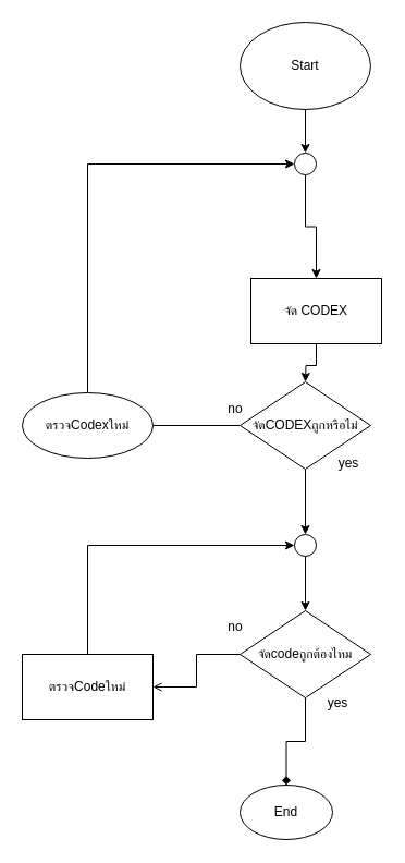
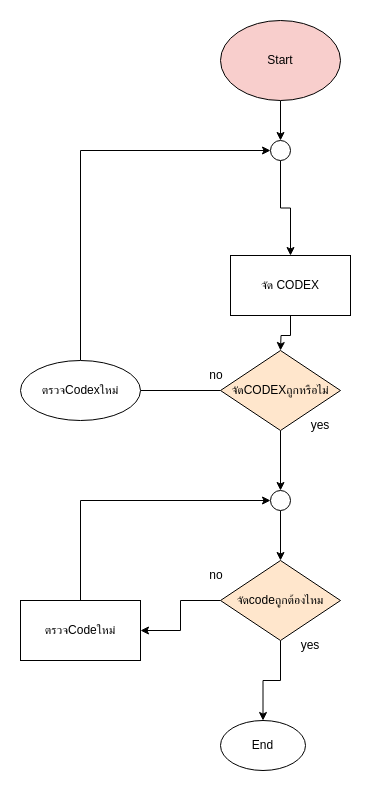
- <mxCell id="3" value="Start" style="ellipse;whiteSpace=wrap;html=1;" vertex="1" parent="1"><mxGeometry x="220" y="20" width="120" height="80" as="geometry" /></mxCell>
+ <mxCell id="3" value="Start" style="ellipse;whiteSpace=wrap;html=1;fillColor=#f8cecc;" vertex="1" parent="1"><mxGeometry x="220" y="20" width="120" height="80" as="geometry" /></mxCell>
- <mxCell id="8" value="จัดCODEXถูกหรือไม่" style="rhombus;whiteSpace=wrap;html=1;" vertex="1" parent="1"><mxGeometry x="220" y="350" width="120" height="80" as="geometry" /></mxCell>
+ <mxCell id="8" value="จัดCODEXถูกหรือไม่" style="rhombus;whiteSpace=wrap;html=1;fillColor=#ffe6cc;" vertex="1" parent="1"><mxGeometry x="220" y="350" width="120" height="80" as="geometry" /></mxCell>
- <mxCell id="18" value="จัดcodeถูกต้องไหม" style="rhombus;whiteSpace=wrap;html=1;" vertex="1" parent="1"><mxGeometry x="220" y="560" width="120" height="80" as="geometry" /></mxCell>
+ <mxCell id="18" value="จัดcodeถูกต้องไหม" style="rhombus;whiteSpace=wrap;html=1;fillColor=#ffe6cc;" vertex="1" parent="1"><mxGeometry x="220" y="560" width="120" height="80" as="geometry" /></mxCell>
- <mxCell id="17" value="" style="edgeStyle=orthogonalEdgeStyle;rounded=0;orthogonalLoop=1;jettySize=auto;html=1;endArrow=open;" edge="1" parent="1" source="18" target="22"><mxGeometry relative="1" as="geometry" /></mxCell>
+ <mxCell id="17" value="" style="edgeStyle=orthogonalEdgeStyle;rounded=0;orthogonalLoop=1;jettySize=auto;html=1;" edge="1" parent="1" source="18" target="22"><mxGeometry relative="1" as="geometry" /></mxCell>
- <mxCell id="16" value="" style="edgeStyle=orthogonalEdgeStyle;rounded=0;orthogonalLoop=1;jettySize=auto;html=1;endArrow=diamond;" edge="1" parent="1" source="18" target="13"><mxGeometry relative="1" as="geometry" /></mxCell>
+ <mxCell id="16" value="" style="edgeStyle=orthogonalEdgeStyle;rounded=0;orthogonalLoop=1;jettySize=auto;html=1;" edge="1" parent="1" source="18" target="13"><mxGeometry relative="1" as="geometry" /></mxCell>
